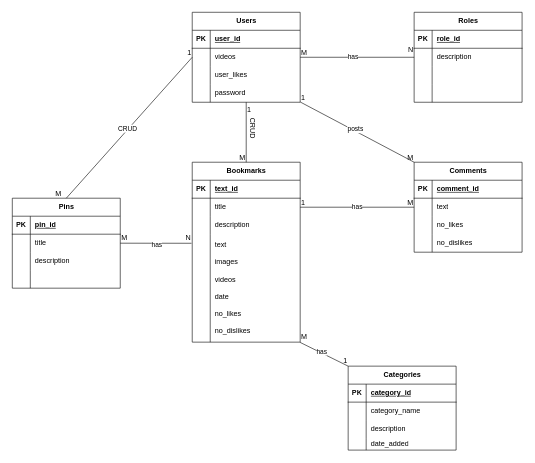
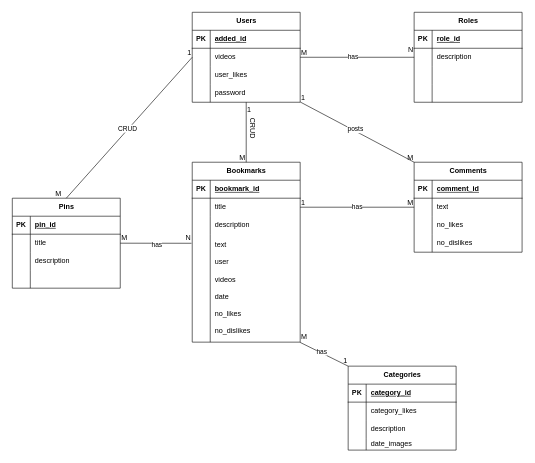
- <mxCell id="5" value="user_id" style="shape=partialRectangle;connectable=0;fillColor=none;top=0;left=0;bottom=0;right=0;align=left;spacingLeft=6;fontStyle=5;overflow=hidden;whiteSpace=wrap;html=1;" parent="3" vertex="1"><mxGeometry x="30" width="150" height="30" as="geometry"><mxRectangle width="150" height="30" as="alternateBounds" /></mxGeometry></mxCell>
+ <mxCell id="5" value="added_id" style="shape=partialRectangle;connectable=0;fillColor=none;top=0;left=0;bottom=0;right=0;align=left;spacingLeft=6;fontStyle=5;overflow=hidden;whiteSpace=wrap;html=1;" parent="3" vertex="1"><mxGeometry x="30" width="150" height="30" as="geometry"><mxRectangle width="150" height="30" as="alternateBounds" /></mxGeometry></mxCell>
- <mxCell id="35" value="text_id" style="shape=partialRectangle;connectable=0;fillColor=none;top=0;left=0;bottom=0;right=0;align=left;spacingLeft=6;fontStyle=5;overflow=hidden;whiteSpace=wrap;html=1;" parent="33" vertex="1"><mxGeometry x="30" width="150" height="30" as="geometry"><mxRectangle width="150" height="30" as="alternateBounds" /></mxGeometry></mxCell>
+ <mxCell id="35" value="bookmark_id" style="shape=partialRectangle;connectable=0;fillColor=none;top=0;left=0;bottom=0;right=0;align=left;spacingLeft=6;fontStyle=5;overflow=hidden;whiteSpace=wrap;html=1;" parent="33" vertex="1"><mxGeometry x="30" width="150" height="30" as="geometry"><mxRectangle width="150" height="30" as="alternateBounds" /></mxGeometry></mxCell>
- <mxCell id="44" value="text&lt;br&gt;&lt;br&gt;images&lt;br&gt;&lt;br&gt;videos&lt;br&gt;&lt;br&gt;date&lt;br&gt;&lt;br&gt;no_likes&lt;br&gt;&lt;br&gt;no_dislikes" style="shape=partialRectangle;connectable=0;fillColor=none;top=0;left=0;bottom=0;right=0;align=left;spacingLeft=6;overflow=hidden;whiteSpace=wrap;html=1;" parent="42" vertex="1"><mxGeometry x="30" width="150" height="180" as="geometry"><mxRectangle width="150" height="180" as="alternateBounds" /></mxGeometry></mxCell>
+ <mxCell id="44" value="text&lt;br&gt;&lt;br&gt;user&lt;br&gt;&lt;br&gt;videos&lt;br&gt;&lt;br&gt;date&lt;br&gt;&lt;br&gt;no_likes&lt;br&gt;&lt;br&gt;no_dislikes" style="shape=partialRectangle;connectable=0;fillColor=none;top=0;left=0;bottom=0;right=0;align=left;spacingLeft=6;overflow=hidden;whiteSpace=wrap;html=1;" parent="42" vertex="1"><mxGeometry x="30" width="150" height="180" as="geometry"><mxRectangle width="150" height="180" as="alternateBounds" /></mxGeometry></mxCell>
- <mxCell id="55" value="category_name" style="shape=partialRectangle;connectable=0;fillColor=none;top=0;left=0;bottom=0;right=0;align=left;spacingLeft=6;overflow=hidden;whiteSpace=wrap;html=1;" parent="53" vertex="1"><mxGeometry x="30" width="150" height="30" as="geometry"><mxRectangle width="150" height="30" as="alternateBounds" /></mxGeometry></mxCell>
+ <mxCell id="55" value="category_likes" style="shape=partialRectangle;connectable=0;fillColor=none;top=0;left=0;bottom=0;right=0;align=left;spacingLeft=6;overflow=hidden;whiteSpace=wrap;html=1;" parent="53" vertex="1"><mxGeometry x="30" width="150" height="30" as="geometry"><mxRectangle width="150" height="30" as="alternateBounds" /></mxGeometry></mxCell>
- <mxCell id="61" value="date_added" style="shape=partialRectangle;connectable=0;fillColor=none;top=0;left=0;bottom=0;right=0;align=left;spacingLeft=6;overflow=hidden;whiteSpace=wrap;html=1;" parent="59" vertex="1"><mxGeometry x="30" width="150" height="20" as="geometry"><mxRectangle width="150" height="20" as="alternateBounds" /></mxGeometry></mxCell>
+ <mxCell id="61" value="date_images" style="shape=partialRectangle;connectable=0;fillColor=none;top=0;left=0;bottom=0;right=0;align=left;spacingLeft=6;overflow=hidden;whiteSpace=wrap;html=1;" parent="59" vertex="1"><mxGeometry x="30" width="150" height="20" as="geometry"><mxRectangle width="150" height="20" as="alternateBounds" /></mxGeometry></mxCell>
